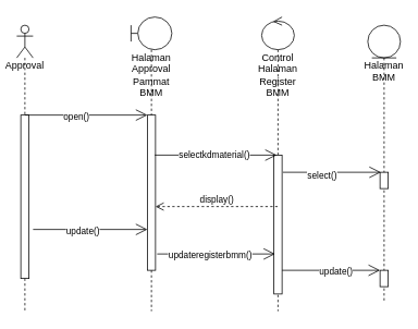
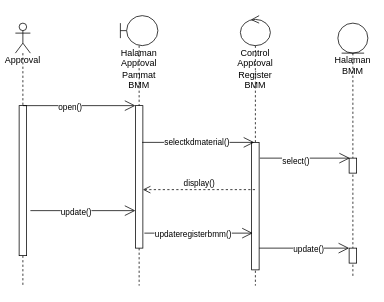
- <mxCell id="6" value="Control Halaman Register BMM" style="shape=umlLifeline;participant=umlControl;perimeter=lifelinePerimeter;whiteSpace=wrap;html=1;container=1;collapsible=0;recursiveResize=0;verticalAlign=top;spacingTop=36;outlineConnect=0;" parent="1" vertex="1"><mxGeometry x="320" y="20" width="40" height="360" as="geometry" /></mxCell>
+ <mxCell id="6" value="Control Approval Register BMM" style="shape=umlLifeline;participant=umlControl;perimeter=lifelinePerimeter;whiteSpace=wrap;html=1;container=1;collapsible=0;recursiveResize=0;verticalAlign=top;spacingTop=36;outlineConnect=0;" parent="1" vertex="1"><mxGeometry x="320" y="20" width="40" height="360" as="geometry" /></mxCell>
